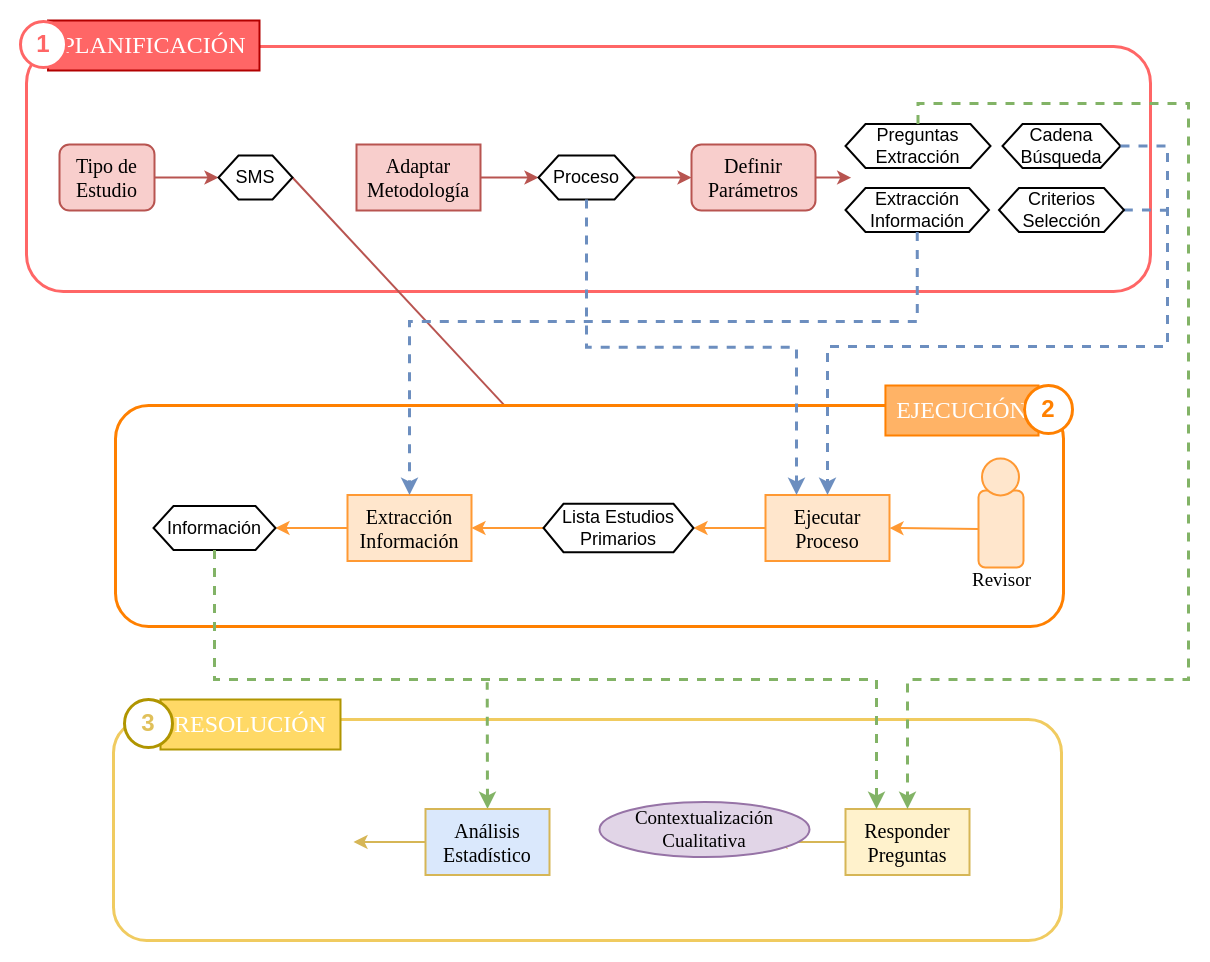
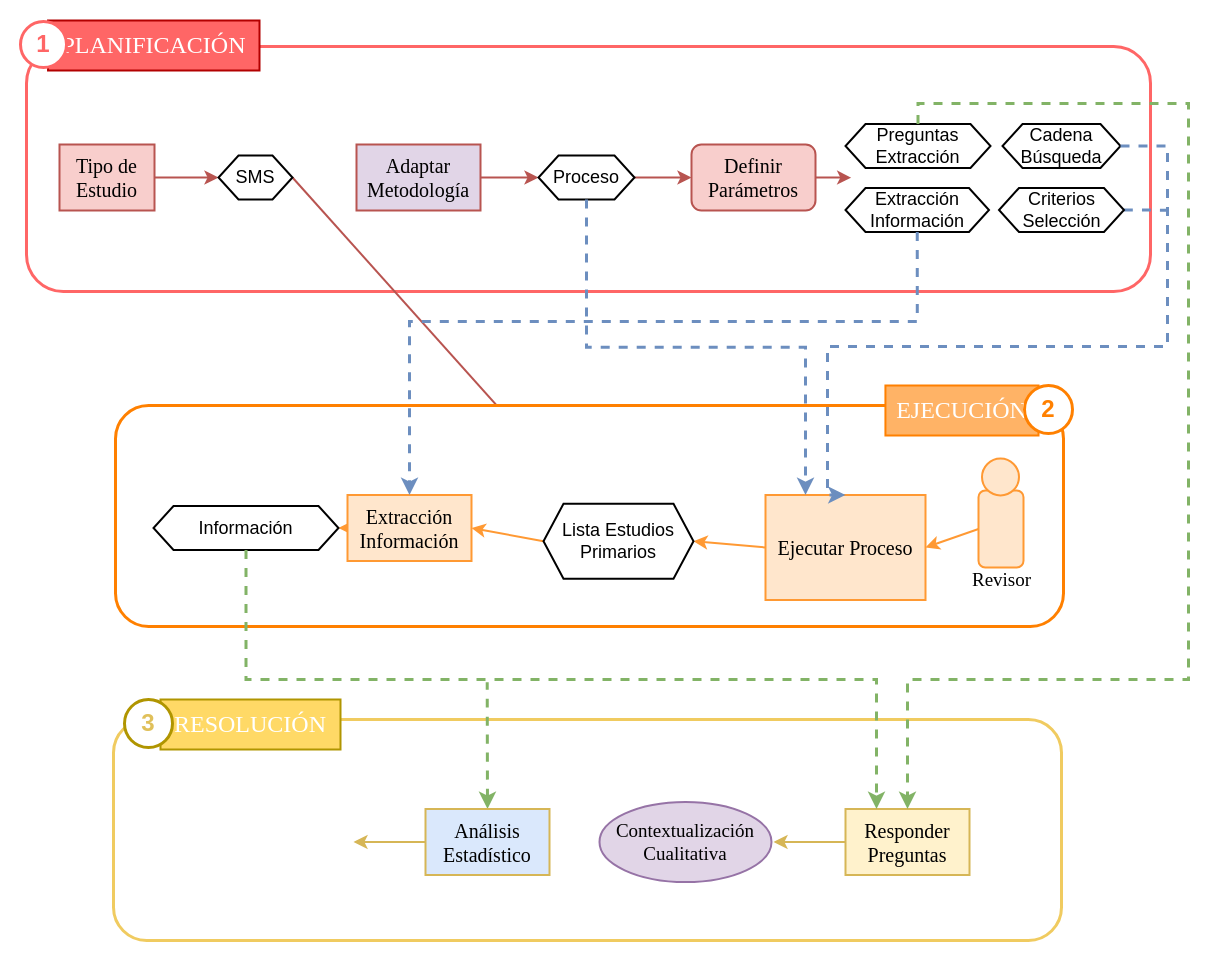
- <mxCell id="8" value="&lt;font face=&quot;Tahoma&quot; style=&quot;font-size: 20px;&quot;&gt;Tipo de Estudio&lt;/font&gt;" style="whiteSpace=wrap;html=1;strokeWidth=2;fillColor=#f8cecc;strokeColor=#b85450;rounded=1;" vertex="1" parent="6"><mxGeometry width="95" height="66" as="geometry" /></mxCell>
+ <mxCell id="8" value="&lt;font face=&quot;Tahoma&quot; style=&quot;font-size: 20px;&quot;&gt;Tipo de Estudio&lt;/font&gt;" style="rounded=0;whiteSpace=wrap;html=1;strokeWidth=2;fillColor=#f8cecc;strokeColor=#b85450;" vertex="1" parent="6"><mxGeometry width="95" height="66" as="geometry" /></mxCell>
- <mxCell id="10" value="&lt;font face=&quot;Tahoma&quot;&gt;&lt;span style=&quot;font-size: 20px;&quot;&gt;Adaptar Metodología&lt;/span&gt;&lt;/font&gt;" style="rounded=0;whiteSpace=wrap;html=1;strokeWidth=2;fillColor=#f8cecc;strokeColor=#b85450;" vertex="1" parent="6"><mxGeometry x="297" width="124" height="66" as="geometry" /></mxCell>
+ <mxCell id="10" value="&lt;font face=&quot;Tahoma&quot;&gt;&lt;span style=&quot;font-size: 20px;&quot;&gt;Adaptar Metodología&lt;/span&gt;&lt;/font&gt;" style="rounded=0;whiteSpace=wrap;html=1;strokeWidth=2;fillColor=#e1d5e7;strokeColor=#b85450;" vertex="1" parent="6"><mxGeometry x="297" width="124" height="66" as="geometry" /></mxCell>
- <mxCell id="41" value="&lt;span style=&quot;font-size: 18px;&quot;&gt;Información&lt;/span&gt;" style="shape=hexagon;perimeter=hexagonPerimeter2;whiteSpace=wrap;html=1;fixedSize=1;strokeWidth=2;" vertex="1" parent="23"><mxGeometry x="38" y="120.5" width="122" height="44" as="geometry" /></mxCell>
+ <mxCell id="41" value="&lt;span style=&quot;font-size: 18px;&quot;&gt;Información&lt;/span&gt;" style="shape=hexagon;perimeter=hexagonPerimeter2;whiteSpace=wrap;html=1;fixedSize=1;strokeWidth=2;" vertex="1" parent="23"><mxGeometry x="38" y="120.5" width="185" height="44" as="geometry" /></mxCell>
- <mxCell id="38" value="&lt;span style=&quot;font-size: 18px;&quot;&gt;Lista Estudios Primarios&lt;/span&gt;" style="shape=hexagon;perimeter=hexagonPerimeter2;whiteSpace=wrap;html=1;fixedSize=1;strokeWidth=2;" vertex="1" parent="23"><mxGeometry x="428" y="118.25" width="150" height="48.5" as="geometry" /></mxCell>
+ <mxCell id="38" value="&lt;span style=&quot;font-size: 18px;&quot;&gt;Lista Estudios Primarios&lt;/span&gt;" style="shape=hexagon;perimeter=hexagonPerimeter2;whiteSpace=wrap;html=1;fixedSize=1;strokeWidth=2;" vertex="1" parent="23"><mxGeometry x="428" y="118.25" width="150" height="75" as="geometry" /></mxCell>
- <mxCell id="30" value="&lt;font face=&quot;Tahoma&quot;&gt;&lt;span style=&quot;font-size: 20px;&quot;&gt;Ejecutar Proceso&lt;/span&gt;&lt;/font&gt;" style="rounded=0;whiteSpace=wrap;html=1;strokeWidth=2;fillColor=#ffe6cc;strokeColor=#FF9933;" vertex="1" parent="23"><mxGeometry x="650" y="109.5" width="124" height="66" as="geometry" /></mxCell>
+ <mxCell id="30" value="&lt;font face=&quot;Tahoma&quot;&gt;&lt;span style=&quot;font-size: 20px;&quot;&gt;Ejecutar Proceso&lt;/span&gt;&lt;/font&gt;" style="rounded=0;whiteSpace=wrap;html=1;strokeWidth=2;fillColor=#ffe6cc;strokeColor=#FF9933;" vertex="1" parent="23"><mxGeometry x="650" y="109.5" width="160" height="105" as="geometry" /></mxCell>
- <mxCell id="56" value="&lt;font face=&quot;Tahoma&quot; style=&quot;font-size: 19px;&quot;&gt;Contextualización Cualitativa&lt;/font&gt;" style="ellipse;whiteSpace=wrap;html=1;strokeWidth=2;fillColor=#e1d5e7;strokeColor=#9673a6;" vertex="1" parent="45"><mxGeometry x="486" y="102.5" width="210" height="55" as="geometry" /></mxCell>
+ <mxCell id="56" value="&lt;font face=&quot;Tahoma&quot; style=&quot;font-size: 19px;&quot;&gt;Contextualización Cualitativa&lt;/font&gt;" style="ellipse;whiteSpace=wrap;html=1;strokeWidth=2;fillColor=#e1d5e7;strokeColor=#9673a6;" vertex="1" parent="45"><mxGeometry x="486" y="102.5" width="172" height="80" as="geometry" /></mxCell>
